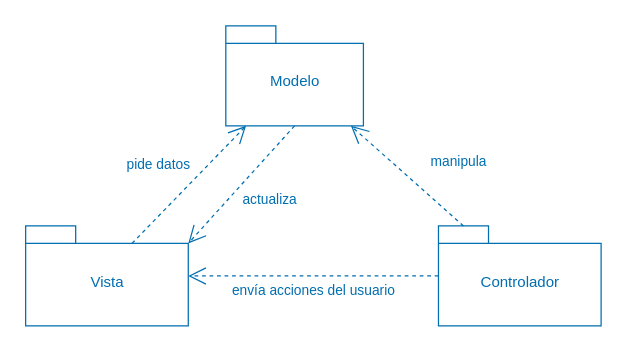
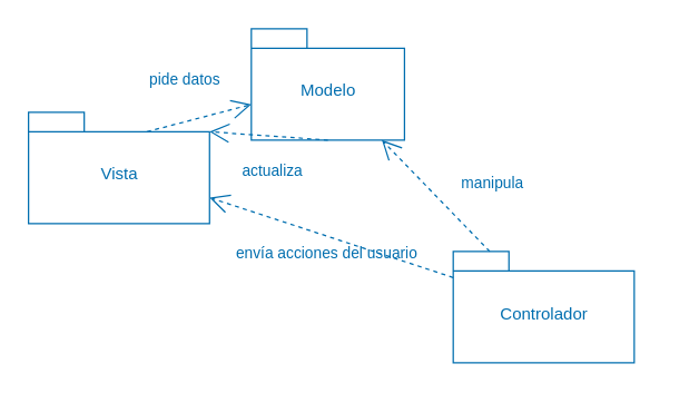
- <mxCell id="3" value="Vista" style="shape=folder;fontStyle=0;spacingTop=10;tabWidth=40;tabHeight=14;tabPosition=left;html=1;fillColor=none;fontColor=#006EAF;strokeColor=#006EAF;" vertex="1" parent="1"><mxGeometry x="20" y="180" width="130" height="80" as="geometry" /></mxCell>
+ <mxCell id="3" value="Vista" style="shape=folder;fontStyle=0;spacingTop=10;tabWidth=40;tabHeight=14;tabPosition=left;html=1;fillColor=none;fontColor=#006EAF;strokeColor=#006EAF;" vertex="1" parent="1"><mxGeometry x="20" y="80" width="130" height="80" as="geometry" /></mxCell>
- <mxCell id="4" value="Controlador" style="shape=folder;fontStyle=0;spacingTop=10;tabWidth=40;tabHeight=14;tabPosition=left;html=1;fillColor=none;fontColor=#006EAF;strokeColor=#006EAF;" vertex="1" parent="1"><mxGeometry x="350" y="180" width="130" height="80" as="geometry" /></mxCell>
+ <mxCell id="4" value="Controlador" style="shape=folder;fontStyle=0;spacingTop=10;tabWidth=40;tabHeight=14;tabPosition=left;html=1;fillColor=none;fontColor=#006EAF;strokeColor=#006EAF;" vertex="1" parent="1"><mxGeometry x="325" y="180" width="130" height="80" as="geometry" /></mxCell>
